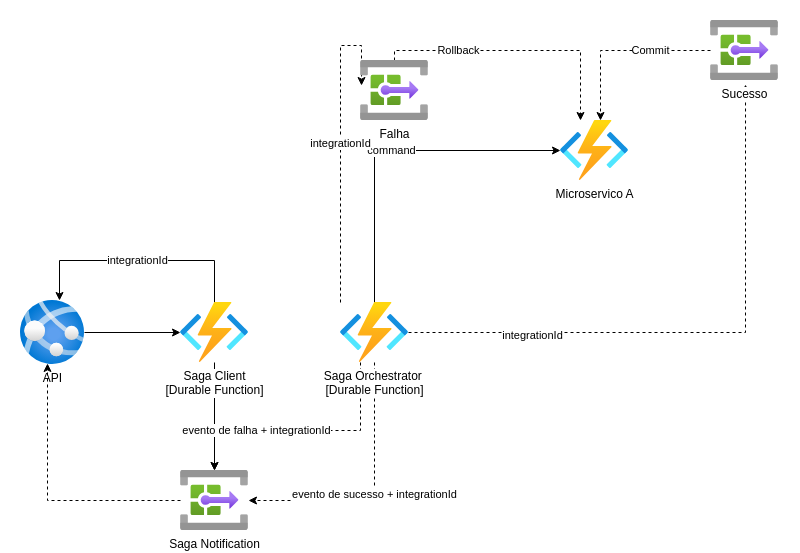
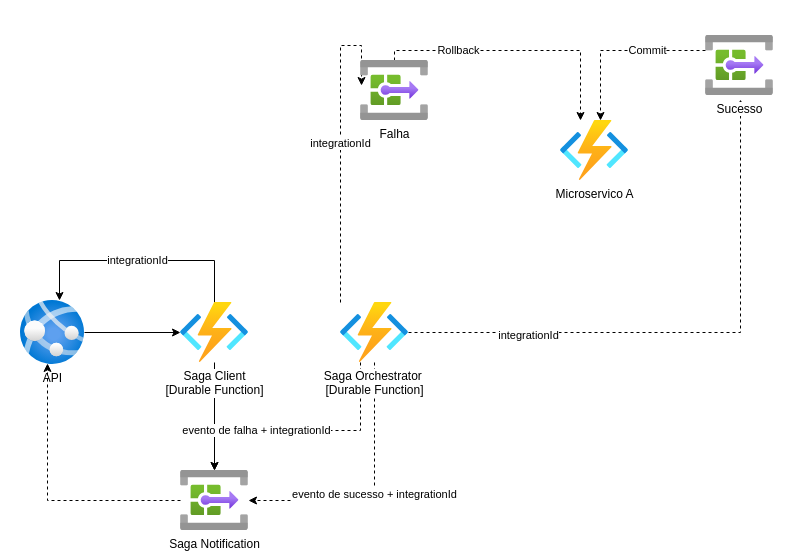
- <mxCell id="18" value="Sucesso" style="aspect=fixed;html=1;points=[];align=center;image;fontSize=12;image=img/lib/azure2/integration/System_Topic.svg;" vertex="1" parent="1"><mxGeometry x="710" y="20" width="68" height="60" as="geometry" /></mxCell>
+ <mxCell id="18" value="Sucesso" style="aspect=fixed;html=1;points=[];align=center;image;fontSize=12;image=img/lib/azure2/integration/System_Topic.svg;" vertex="1" parent="1"><mxGeometry x="705" y="35" width="68" height="60" as="geometry" /></mxCell>
- <mxCell id="7" value="command" style="edgeStyle=orthogonalEdgeStyle;rounded=0;orthogonalLoop=1;jettySize=auto;html=1;" edge="1" parent="1" source="13" target="14"><mxGeometry relative="1" as="geometry"><Array as="points"><mxPoint x="374" y="150" /></Array></mxGeometry></mxCell>
